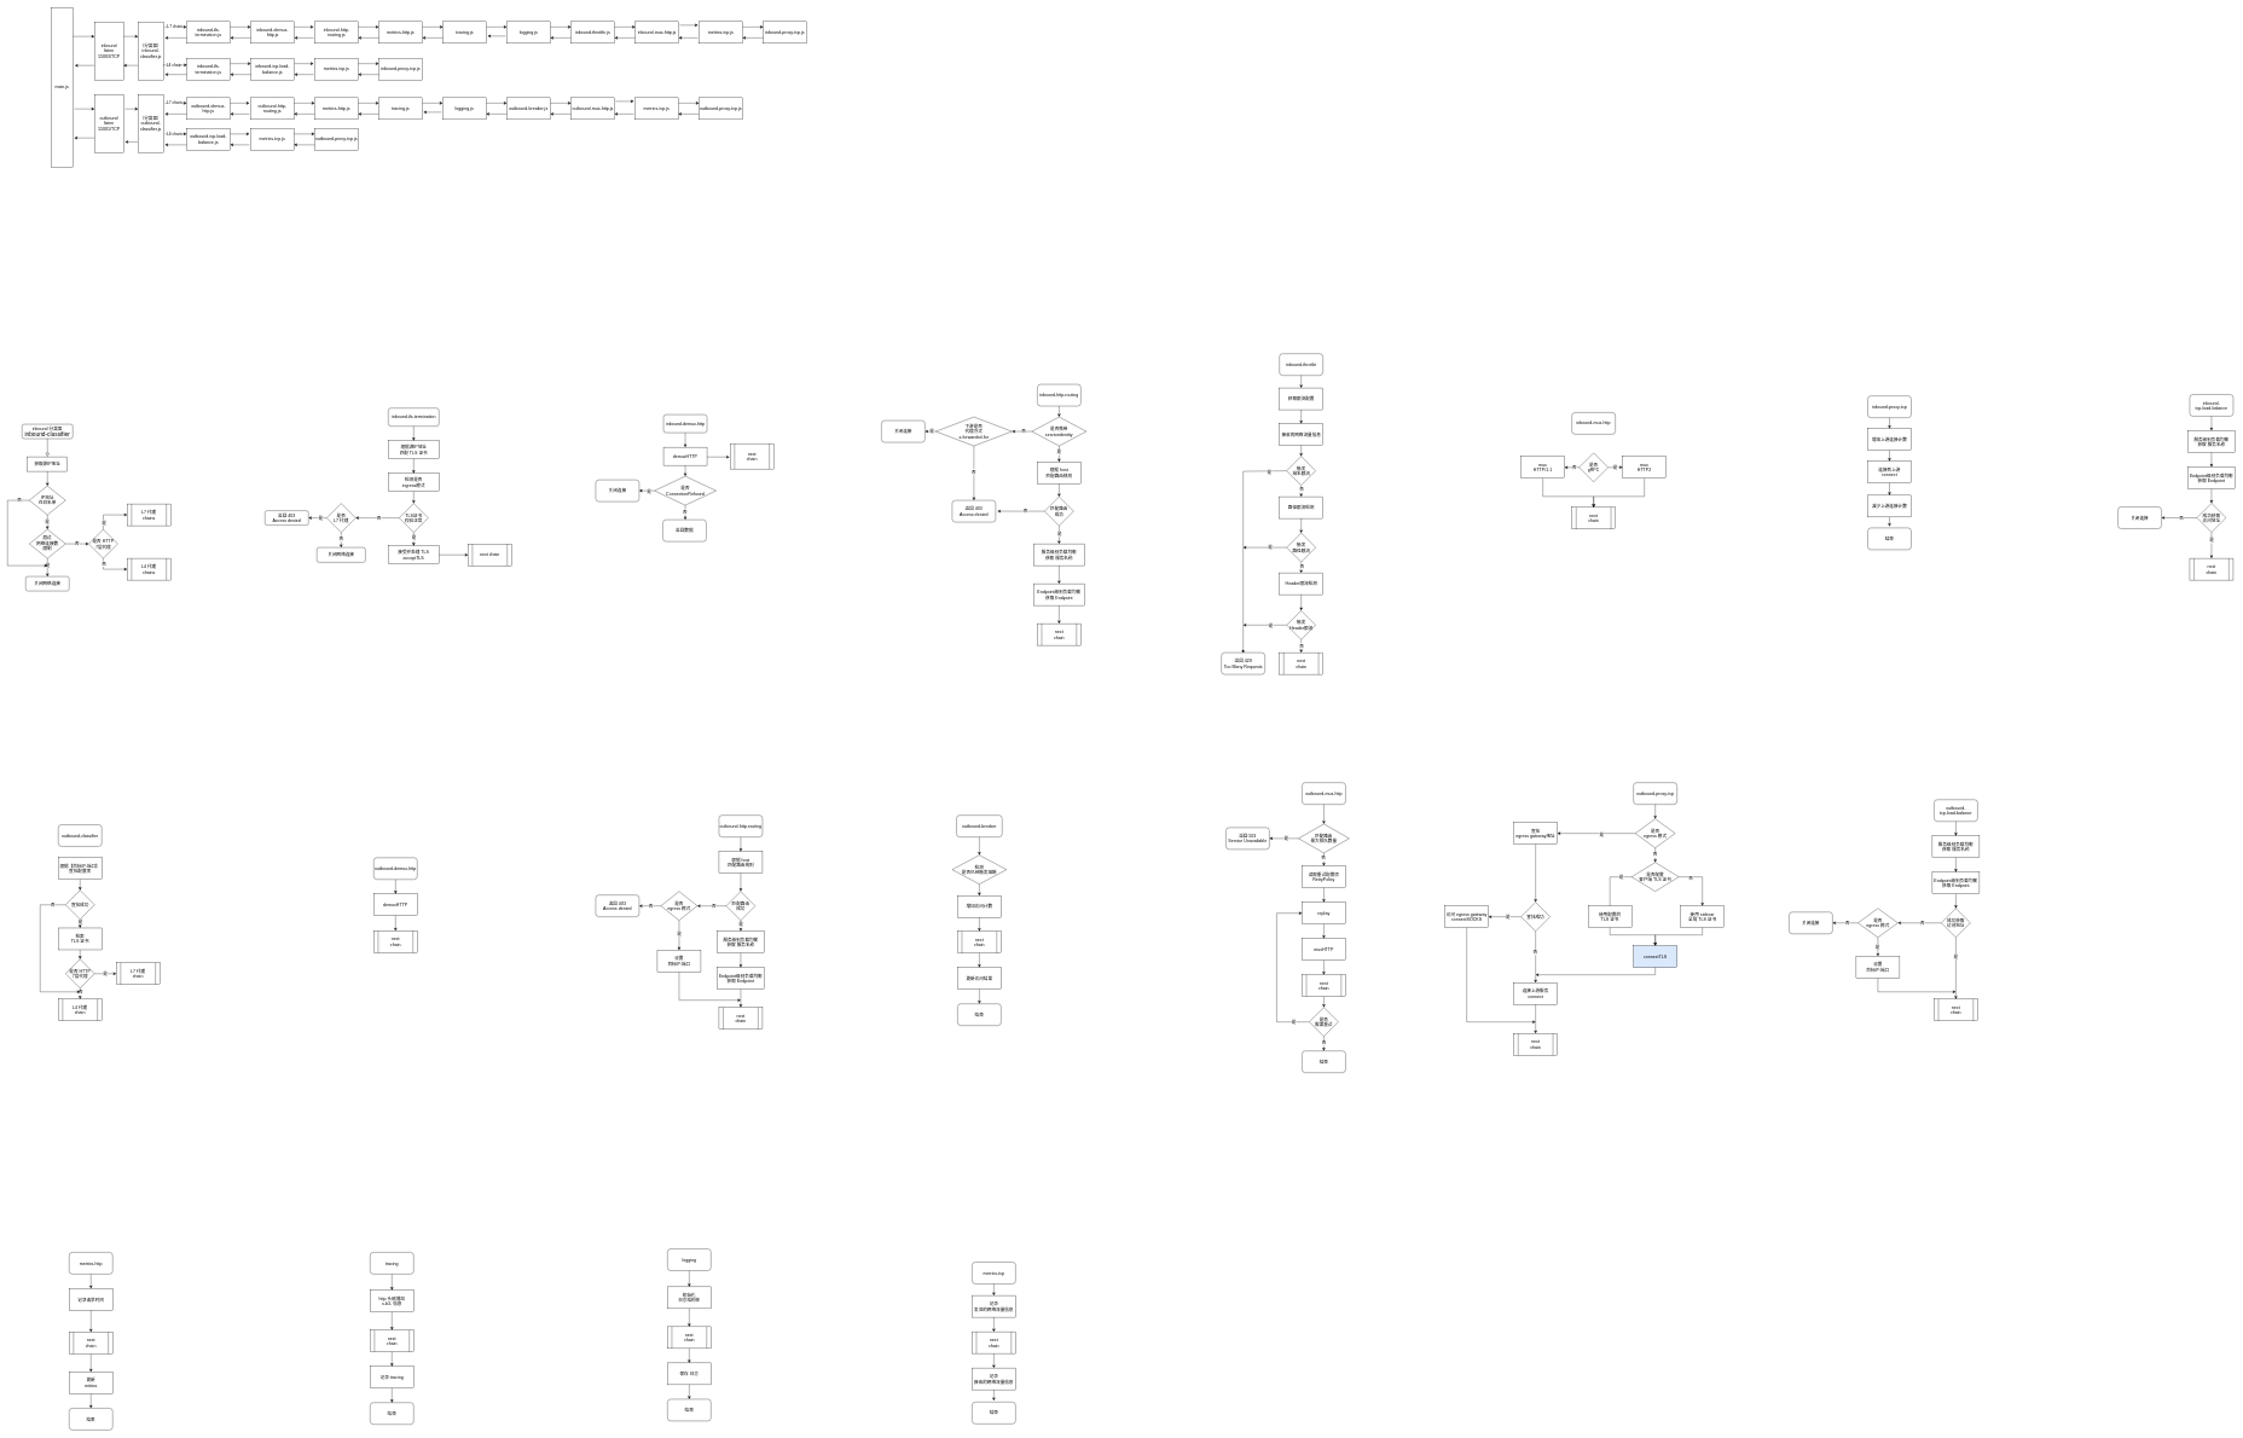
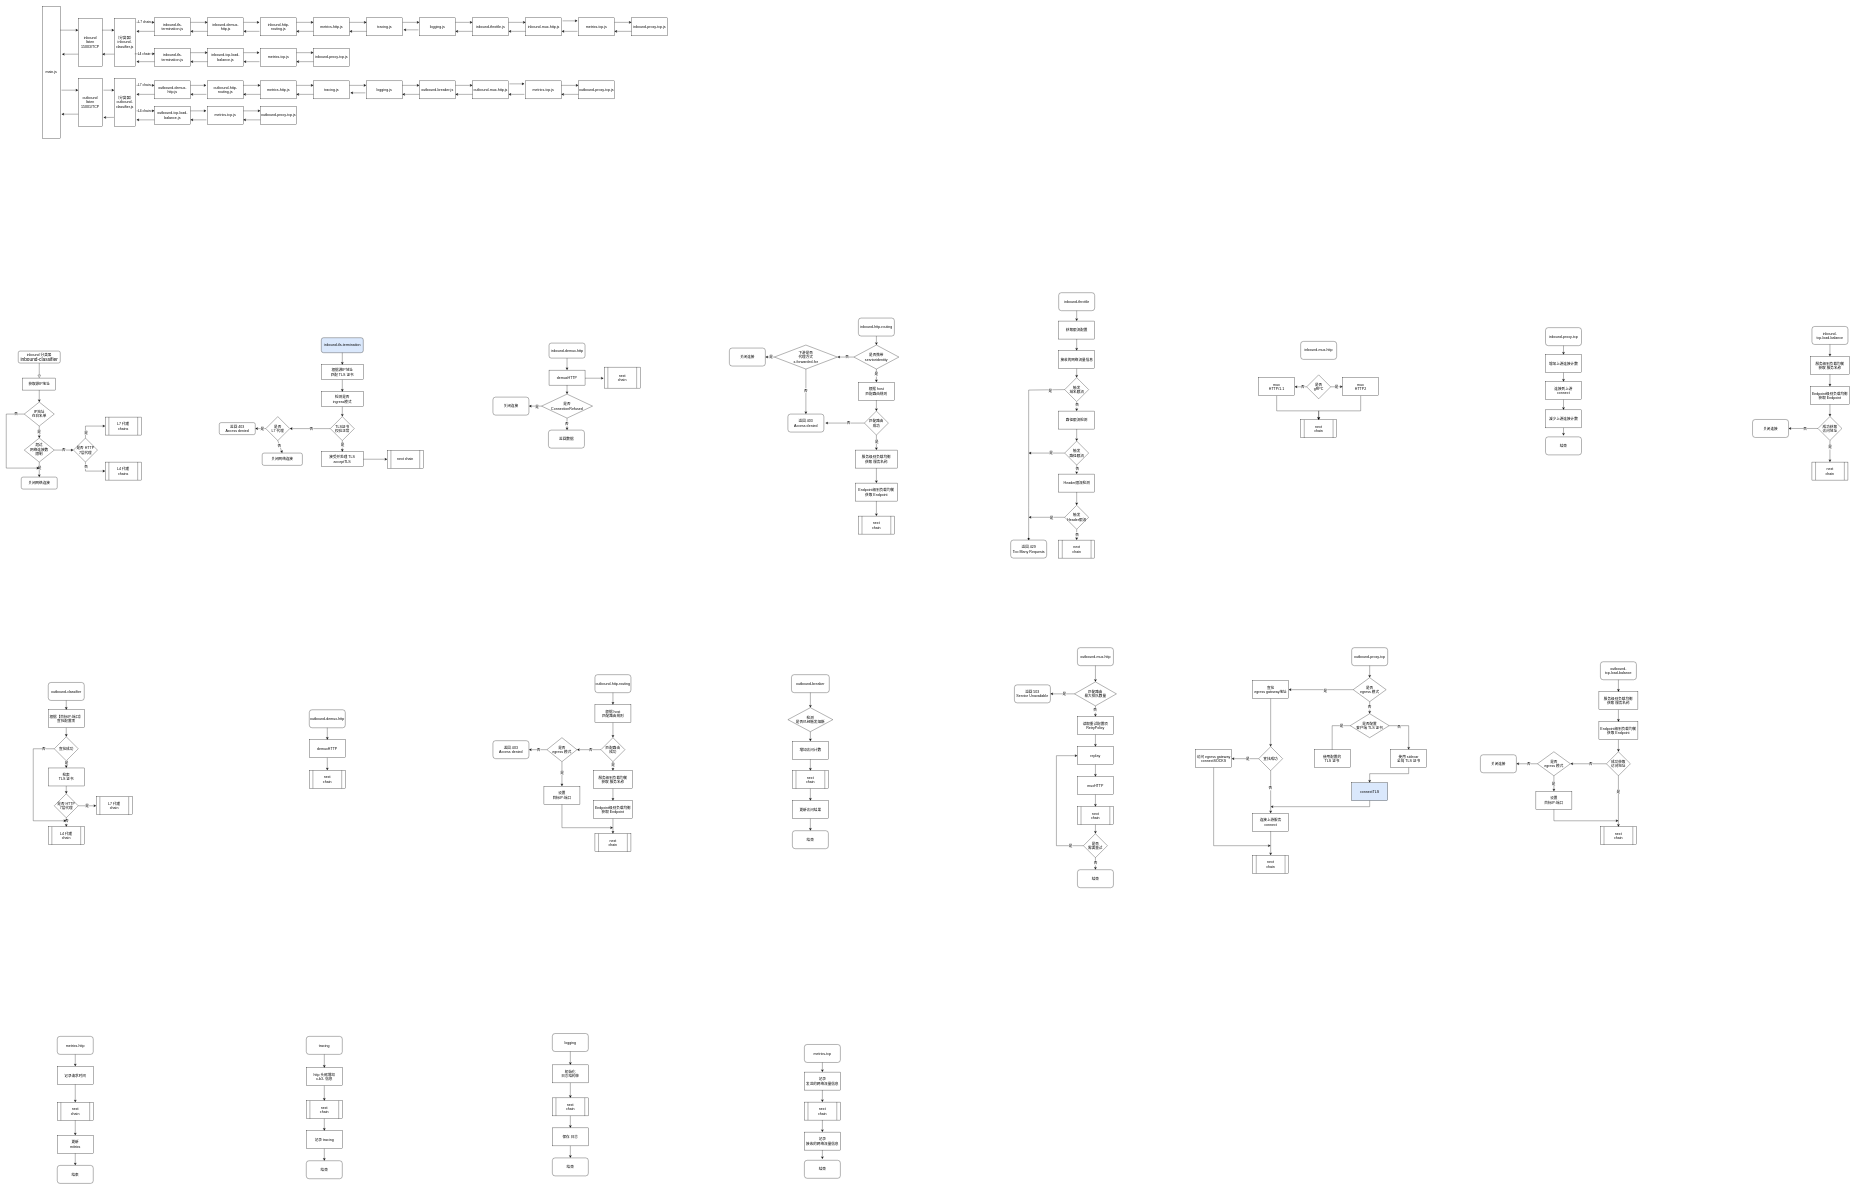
- <mxCell id="23" value="inbound-tls-termination" style="rounded=1;whiteSpace=wrap;html=1;fontSize=12;" parent="1" vertex="1"><mxGeometry x="1070" y="1125" width="140" height="50" as="geometry" /></mxCell>
+ <mxCell id="23" value="inbound-tls-termination" style="rounded=1;whiteSpace=wrap;html=1;fontSize=12;fillColor=#dae8fc;" parent="1" vertex="1"><mxGeometry x="1070" y="1125" width="140" height="50" as="geometry" /></mxCell>
- <mxCell id="30" value="&lt;div&gt;是否&lt;/div&gt;&lt;div&gt;L7 代理&lt;br&gt;&lt;/div&gt;" style="rhombus;whiteSpace=wrap;html=1;fontSize=12;" parent="1" vertex="1"><mxGeometry x="900" y="1388" width="80" height="80" as="geometry" /></mxCell>
+ <mxCell id="30" value="&lt;div&gt;是否&lt;/div&gt;&lt;div&gt;L7 代理&lt;br&gt;&lt;/div&gt;" style="rhombus;whiteSpace=wrap;html=1;fontSize=12;" parent="1" vertex="1"><mxGeometry x="885" y="1388" width="80" height="80" as="geometry" /></mxCell>
+ <mxCell id="172" value="" style="endArrow=classic;html=1;rounded=0;fontSize=12;exitX=0.5;exitY=1;exitDx=0;exitDy=0;" parent="1" source="165" target="166" edge="1"><mxGeometry width="50" height="50" relative="1" as="geometry"><mxPoint x="-30" y="2525" as="sourcePoint" /><mxPoint x="20" y="2475" as="targetPoint" /></mxGeometry></mxCell>
- <mxCell id="270" value="" style="endArrow=classic;html=1;rounded=0;fontSize=12;exitX=0.5;exitY=1;exitDx=0;exitDy=0;entryX=0.5;entryY=0;entryDx=0;entryDy=0;" parent="1" source="247" target="250" edge="1"><mxGeometry width="50" height="50" relative="1" as="geometry"><mxPoint x="4574" y="2808" as="sourcePoint" /><mxPoint x="4624" y="2758" as="targetPoint" /><Array as="points"><mxPoint x="4439" y="2578" /><mxPoint x="4564" y="2578" /></Array></mxGeometry></mxCell>
